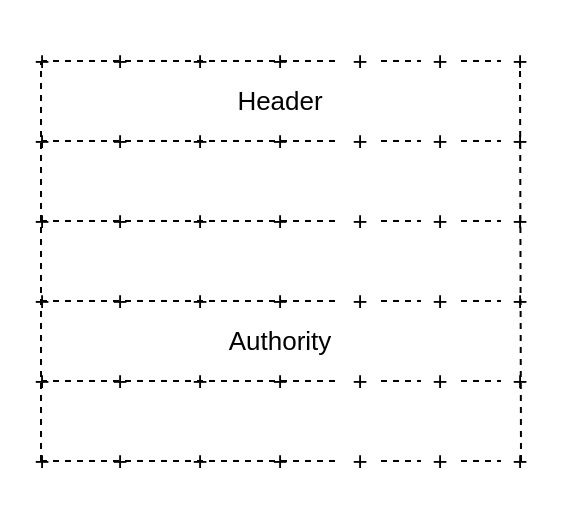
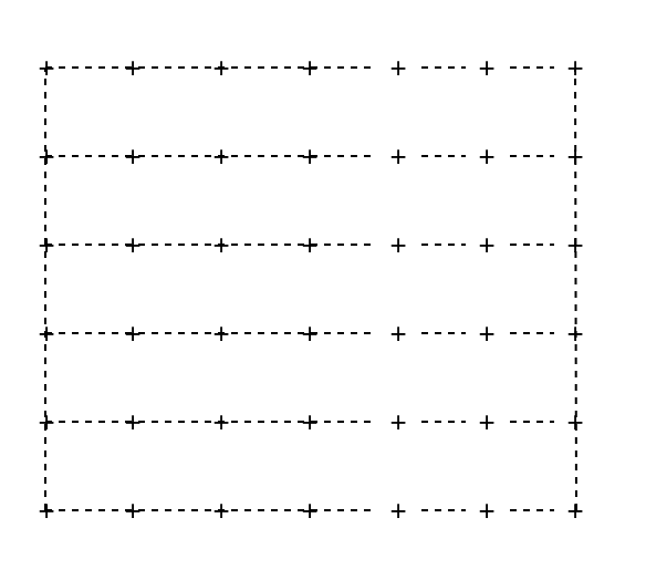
- <mxCell id="64" value="Header" style="text;html=1;strokeColor=none;fillColor=none;align=center;verticalAlign=middle;whiteSpace=wrap;rounded=0;fontSize=13;" vertex="1" parent="1"><mxGeometry x="120" y="40" width="40" height="20" as="geometry" /></mxCell>
- <mxCell id="65" value="Authority" style="text;html=1;strokeColor=none;fillColor=none;align=center;verticalAlign=middle;whiteSpace=wrap;rounded=0;fontSize=13;" vertex="1" parent="1"><mxGeometry x="120" y="160" width="40" height="20" as="geometry" /></mxCell>
